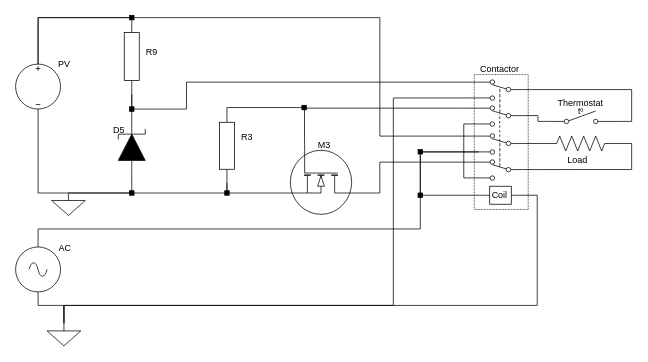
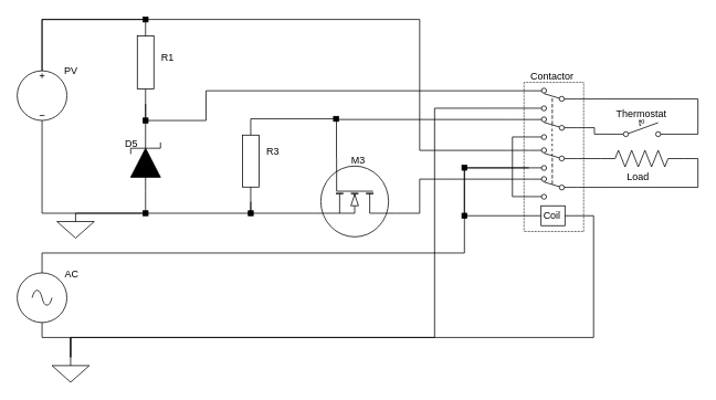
- <mxCell id="44" value="R9" style="text;html=1;strokeColor=none;fillColor=none;align=center;verticalAlign=middle;whiteSpace=wrap;rounded=0;" parent="1" vertex="1"><mxGeometry x="172" y="54.5" width="60" height="30" as="geometry" /></mxCell>
+ <mxCell id="44" value="R1" style="text;html=1;strokeColor=none;fillColor=none;align=center;verticalAlign=middle;whiteSpace=wrap;rounded=0;" parent="1" vertex="1"><mxGeometry x="172" y="54.5" width="60" height="30" as="geometry" /></mxCell>
